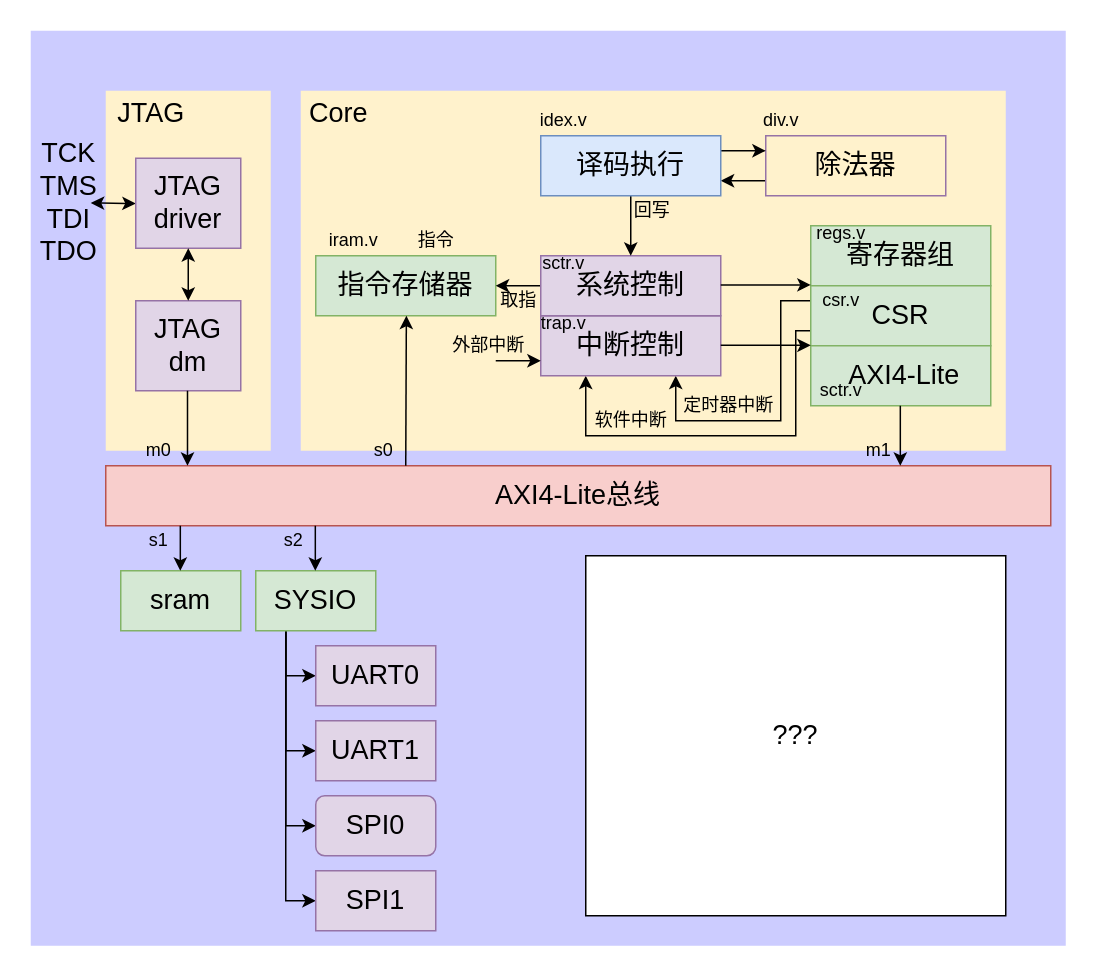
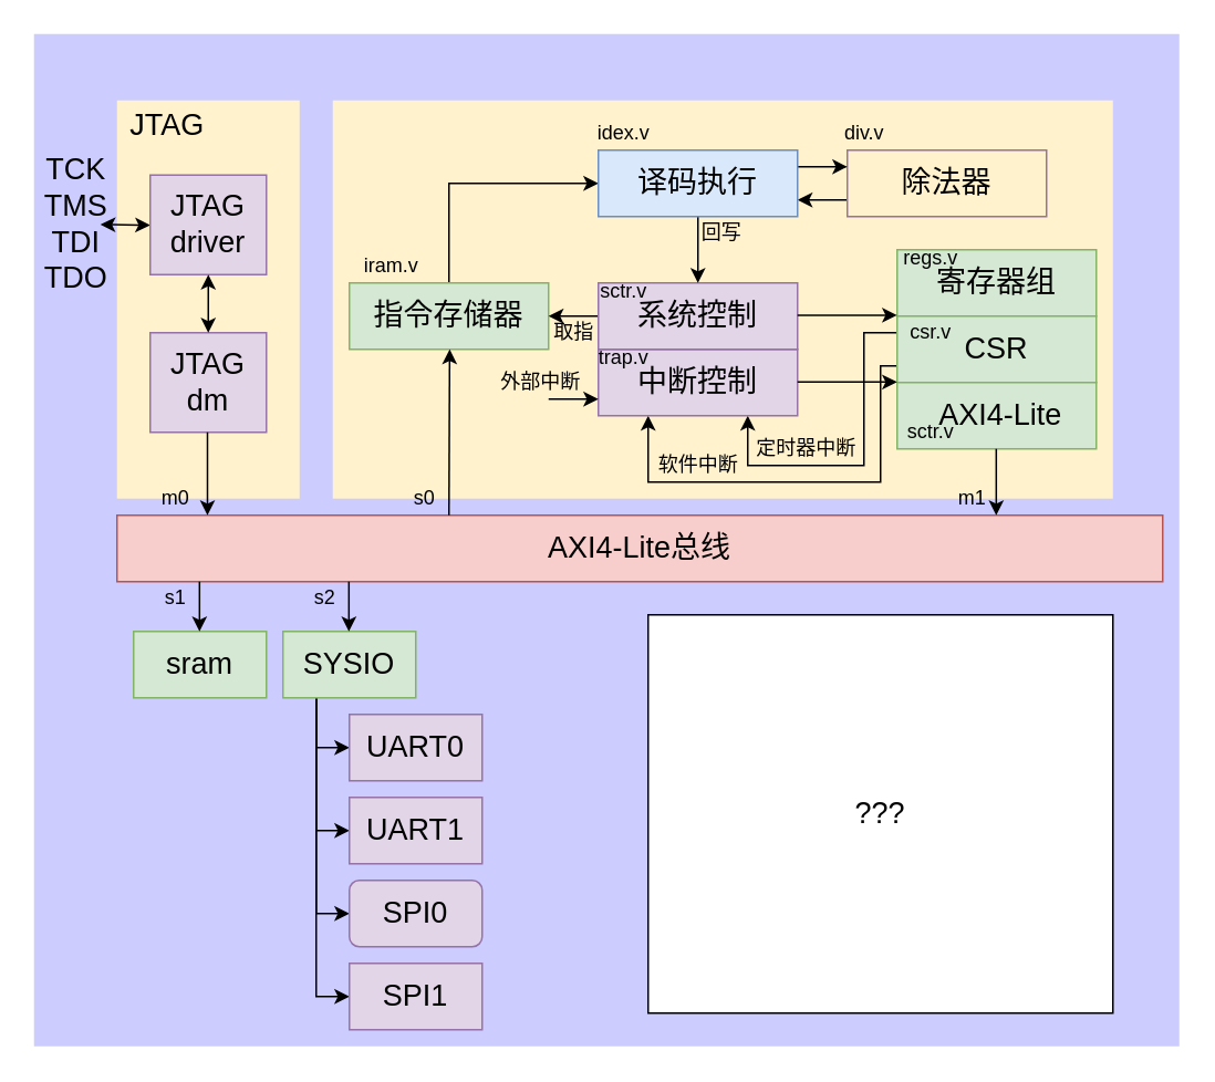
- <mxCell id="20" value="Core" style="text;html=1;align=center;verticalAlign=middle;resizable=0;points=[];autosize=1;strokeColor=none;fillColor=none;fontSize=18;" parent="1" vertex="1"><mxGeometry x="200" y="60" width="50" height="30" as="geometry" /></mxCell>
+ <mxCell id="8" style="edgeStyle=orthogonalEdgeStyle;rounded=0;orthogonalLoop=1;jettySize=auto;html=1;exitX=0.5;exitY=0;exitDx=0;exitDy=0;entryX=0;entryY=0.5;entryDx=0;entryDy=0;fontSize=18;" parent="1" source="9" target="17" edge="1"><mxGeometry relative="1" as="geometry" /></mxCell>
- <mxCell id="29" value="指令" style="text;html=1;align=center;verticalAlign=middle;resizable=0;points=[];autosize=1;strokeColor=none;fillColor=none;fontSize=12;" parent="1" vertex="1"><mxGeometry x="270" y="150" width="40" height="20" as="geometry" /></mxCell>
